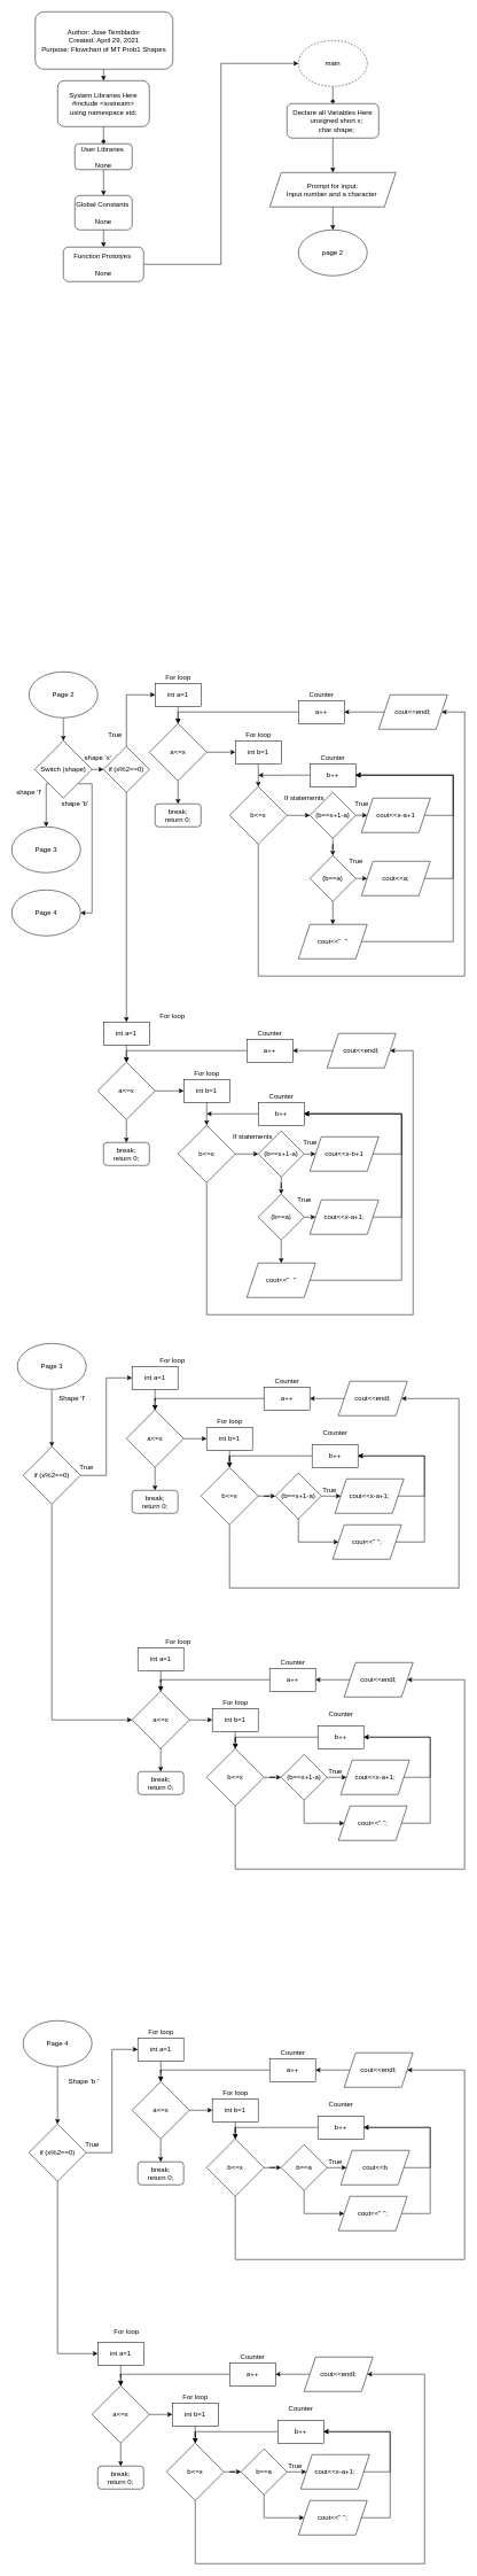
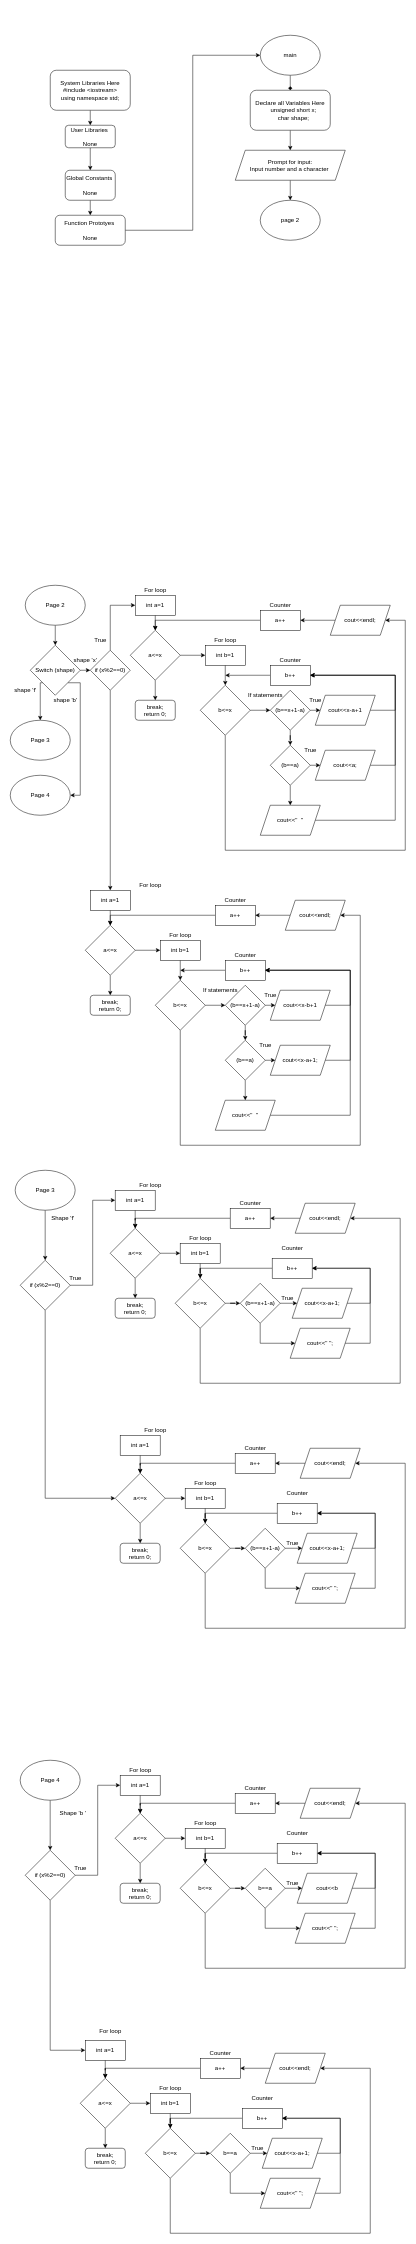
- <mxCell id="3" value="Author: Jose Temblador&lt;br&gt;Created: April 29, 2021&lt;br&gt;Purpose: Flowchart of MT Prob1 Shapes" style="rounded=1;whiteSpace=wrap;html=1;" parent="1" vertex="1"><mxGeometry x="61" y="20" width="240" height="100" as="geometry" /></mxCell>
- <mxCell id="13" value="main" style="ellipse;whiteSpace=wrap;html=1;dashed=1;" parent="1" vertex="1"><mxGeometry x="520" y="70" width="120" height="80" as="geometry" /></mxCell>
+ <mxCell id="13" value="main" style="ellipse;whiteSpace=wrap;html=1;" parent="1" vertex="1"><mxGeometry x="520" y="70" width="120" height="80" as="geometry" /></mxCell>
- <mxCell id="2" style="edgeStyle=orthogonalEdgeStyle;rounded=0;orthogonalLoop=1;jettySize=auto;html=1;exitX=0.5;exitY=1;exitDx=0;exitDy=0;entryX=0.5;entryY=0;entryDx=0;entryDy=0;" parent="1" source="3" target="5" edge="1"><mxGeometry relative="1" as="geometry" /></mxCell>
- <mxCell id="15" value="&lt;div&gt;Declare all Variables Here&lt;/div&gt;&lt;div&gt;&amp;nbsp; &amp;nbsp; unsigned short x;&lt;/div&gt;&lt;div&gt;&amp;nbsp; &amp;nbsp; char shape;&lt;/div&gt;" style="rounded=1;whiteSpace=wrap;html=1;" parent="1" vertex="1"><mxGeometry x="500" y="180" width="160" height="60" as="geometry" /></mxCell>
+ <mxCell id="15" value="&lt;div&gt;Declare all Variables Here&lt;/div&gt;&lt;div&gt;&amp;nbsp; &amp;nbsp; unsigned short x;&lt;/div&gt;&lt;div&gt;&amp;nbsp; &amp;nbsp; char shape;&lt;/div&gt;" style="rounded=1;whiteSpace=wrap;html=1;" parent="1" vertex="1"><mxGeometry x="500" y="180" width="160" height="80" as="geometry" /></mxCell>
- <mxCell id="4" style="edgeStyle=orthogonalEdgeStyle;rounded=0;orthogonalLoop=1;jettySize=auto;html=1;exitX=0.5;exitY=1;exitDx=0;exitDy=0;entryX=0.5;entryY=0;entryDx=0;entryDy=0;endArrow=diamond;" parent="1" source="5" target="7" edge="1"><mxGeometry relative="1" as="geometry" /></mxCell>
+ <mxCell id="4" style="edgeStyle=orthogonalEdgeStyle;rounded=0;orthogonalLoop=1;jettySize=auto;html=1;exitX=0.5;exitY=1;exitDx=0;exitDy=0;entryX=0.5;entryY=0;entryDx=0;entryDy=0;" parent="1" source="5" target="7" edge="1"><mxGeometry relative="1" as="geometry" /></mxCell>
